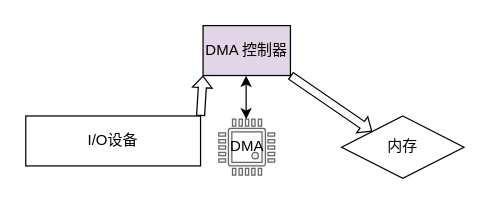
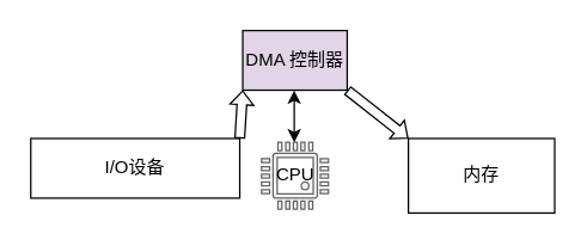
- <mxCell id="4" value="DMA" style="text;html=1;align=center;verticalAlign=middle;resizable=0;points=[];autosize=1;strokeColor=none;fillColor=none;" vertex="1" parent="1"><mxGeometry x="172" y="102.4" width="50" height="30" as="geometry" /></mxCell>
+ <mxCell id="4" value="CPU" style="text;html=1;align=center;verticalAlign=middle;resizable=0;points=[];autosize=1;strokeColor=none;fillColor=none;" vertex="1" parent="1"><mxGeometry x="172" y="102.4" width="50" height="30" as="geometry" /></mxCell>
- <mxCell id="3" value="内存" style="rhombus;whiteSpace=wrap;html=1;" vertex="1" parent="1"><mxGeometry x="273" y="92.4" width="98" height="50" as="geometry" /></mxCell>
+ <mxCell id="3" value="内存" style="rounded=0;whiteSpace=wrap;html=1;" vertex="1" parent="1"><mxGeometry x="273" y="92.4" width="98" height="50" as="geometry" /></mxCell>
